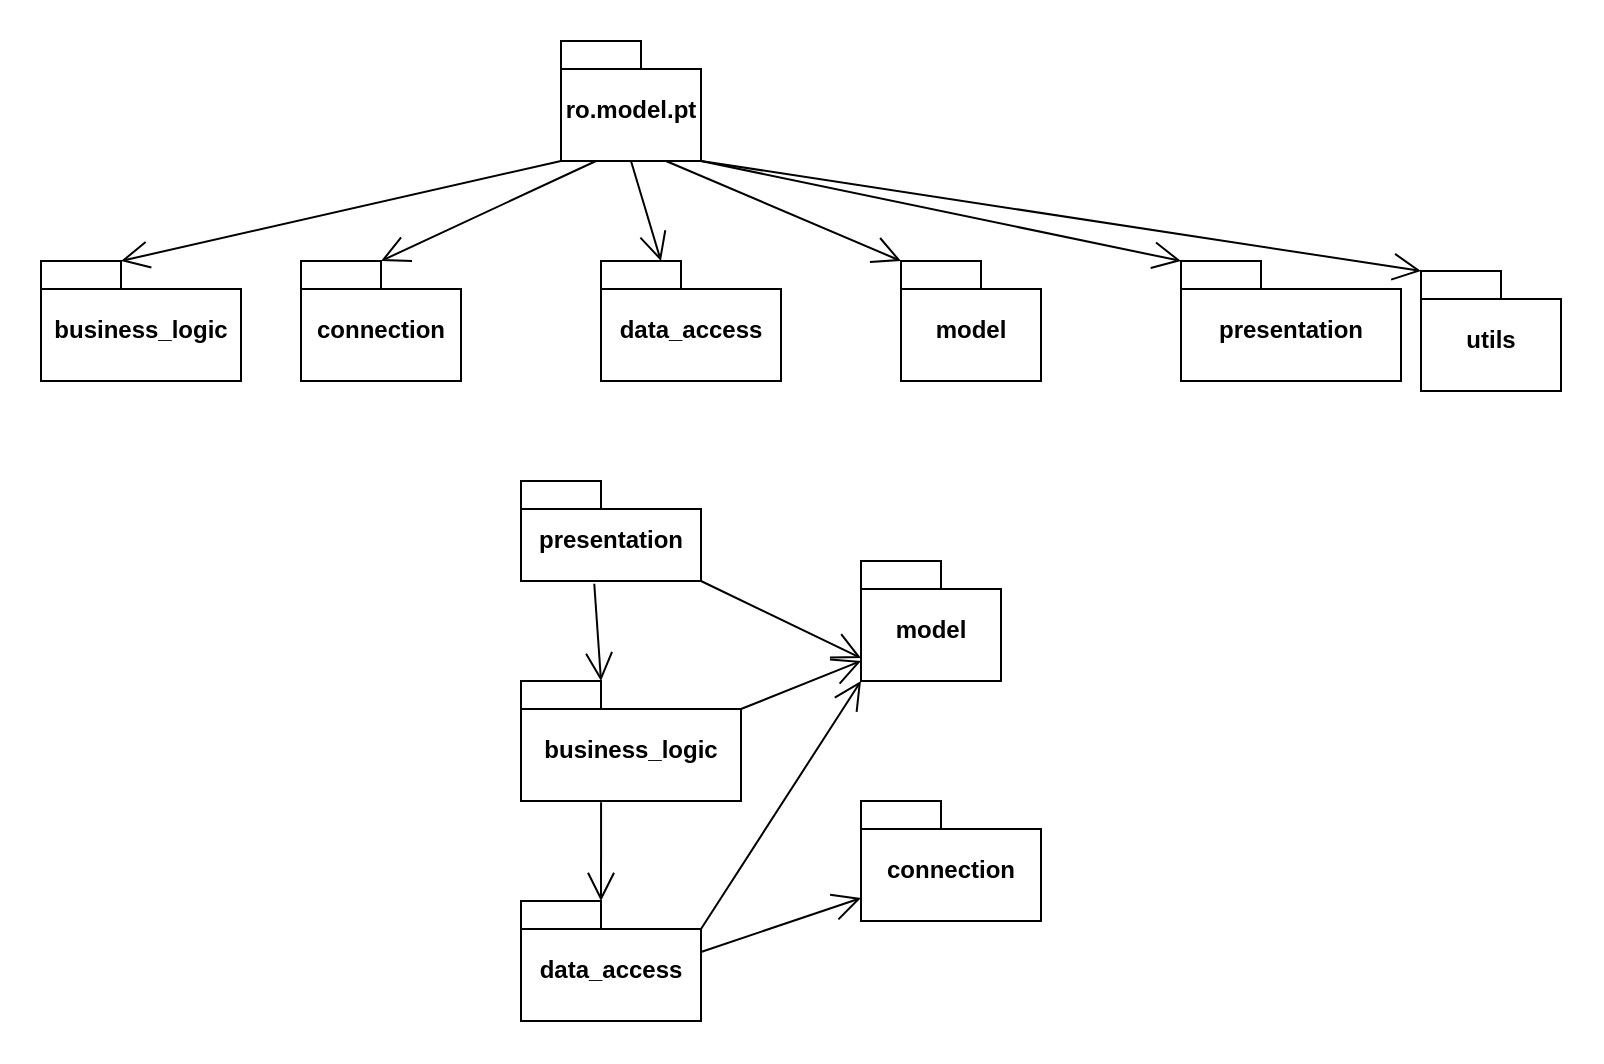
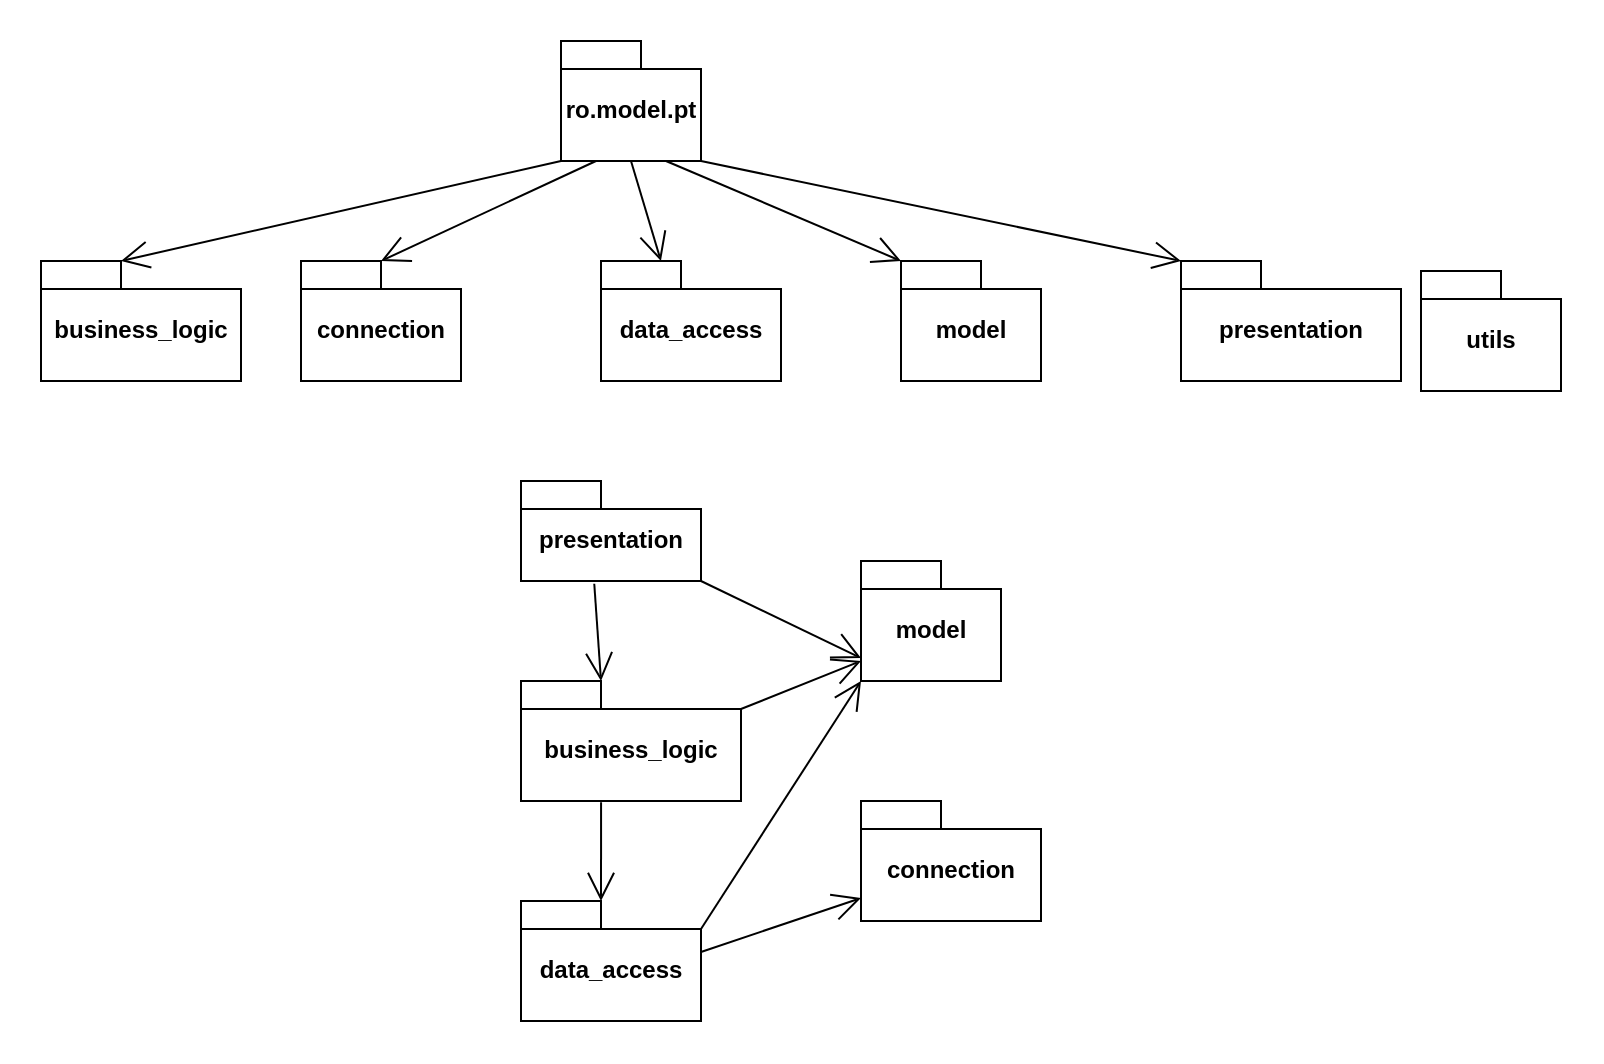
- <mxCell id="12" value="" style="endArrow=open;endFill=1;endSize=12;html=1;rounded=0;entryX=0;entryY=0;entryDx=0;entryDy=0;entryPerimeter=0;exitX=0;exitY=0;exitDx=70;exitDy=60;exitPerimeter=0;" edge="1" parent="1" source="2" target="8"><mxGeometry width="160" relative="1" as="geometry"><mxPoint x="300" y="90" as="sourcePoint" /><mxPoint x="460" y="90" as="targetPoint" /></mxGeometry></mxCell>
